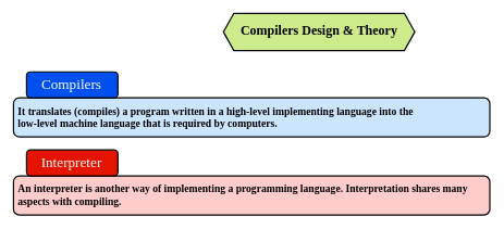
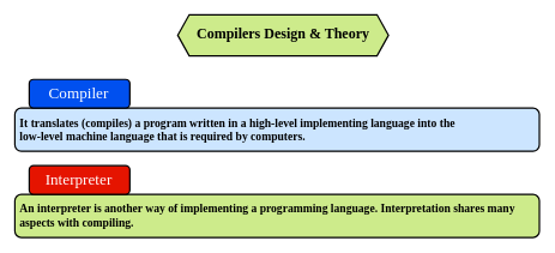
- <mxCell id="2" value="Compilers Design &amp; Theory" style="shape=hexagon;perimeter=hexagonPerimeter2;whiteSpace=wrap;fixedSize=1;size=16;fillColor=#cdeb8b;strokeColor=#000000;fontFamily=ADLaM Display;fontSize=20;strokeWidth=2;align=center;spacingLeft=0;spacingBottom=5;fillStyle=hachure;fontStyle=1;fontSource=https%3A%2F%2Ffonts.googleapis.com%2Fcss%3Ffamily%3DADLaM%2BDisplay;" vertex="1" parent="1"><mxGeometry x="341.68" y="20" width="293.32" height="57.14" as="geometry" /></mxCell>
+ <mxCell id="2" value="Compilers Design &amp; Theory" style="shape=hexagon;perimeter=hexagonPerimeter2;whiteSpace=wrap;fixedSize=1;size=16;fillColor=#cdeb8b;strokeColor=#000000;fontFamily=ADLaM Display;fontSize=20;strokeWidth=2;align=center;spacingLeft=0;spacingBottom=5;fillStyle=hachure;fontStyle=1;fontSource=https%3A%2F%2Ffonts.googleapis.com%2Fcss%3Ffamily%3DADLaM%2BDisplay;" vertex="1" parent="1"><mxGeometry x="246.68" y="20" width="293.32" height="57.14" as="geometry" /></mxCell>
- <mxCell id="5" value="Compilers" style="rounded=1;whiteSpace=wrap;html=1;hachureGap=4;fontFamily=ADLaM Display;strokeWidth=2;fillColor=#0050ef;strokeColor=#000000;fontSize=22;fontStyle=0;labelBorderColor=none;textShadow=0;labelBackgroundColor=none;align=center;spacing=5;verticalAlign=middle;spacingTop=0;spacingRight=2;fontColor=#ffffff;fontSource=https%3A%2F%2Ffonts.googleapis.com%2Fcss%3Ffamily%3DADLaM%2BDisplay;" vertex="1" parent="3"><mxGeometry x="20" width="140" height="40" as="geometry" /></mxCell>
+ <mxCell id="5" value="Compiler" style="rounded=1;whiteSpace=wrap;html=1;hachureGap=4;fontFamily=ADLaM Display;strokeWidth=2;fillColor=#0050ef;strokeColor=#000000;fontSize=22;fontStyle=0;labelBorderColor=none;textShadow=0;labelBackgroundColor=none;align=center;spacing=5;verticalAlign=middle;spacingTop=0;spacingRight=2;fontColor=#ffffff;fontSource=https%3A%2F%2Ffonts.googleapis.com%2Fcss%3Ffamily%3DADLaM%2BDisplay;" vertex="1" parent="3"><mxGeometry x="20" width="140" height="40" as="geometry" /></mxCell>
- <mxCell id="7" value="An interpreter is another way of implementing a programming language. Interpretation shares many aspects with compiling.&amp;nbsp;&amp;nbsp;" style="rounded=1;whiteSpace=wrap;html=1;hachureGap=4;fontFamily=Mina;strokeWidth=2;fillColor=#ffcccc;strokeColor=#000000;fontSize=16;fontStyle=1;labelBorderColor=none;textShadow=0;labelBackgroundColor=none;align=left;spacing=7;verticalAlign=middle;" vertex="1" parent="6"><mxGeometry y="40" width="730" height="60" as="geometry" /></mxCell>
+ <mxCell id="7" value="An interpreter is another way of implementing a programming language. Interpretation shares many aspects with compiling.&amp;nbsp;&amp;nbsp;" style="rounded=1;whiteSpace=wrap;html=1;hachureGap=4;fontFamily=Mina;strokeWidth=2;fillColor=#cdeb8b;strokeColor=#000000;fontSize=16;fontStyle=1;labelBorderColor=none;textShadow=0;labelBackgroundColor=none;align=left;spacing=7;verticalAlign=middle;" vertex="1" parent="6"><mxGeometry y="40" width="730" height="60" as="geometry" /></mxCell>
